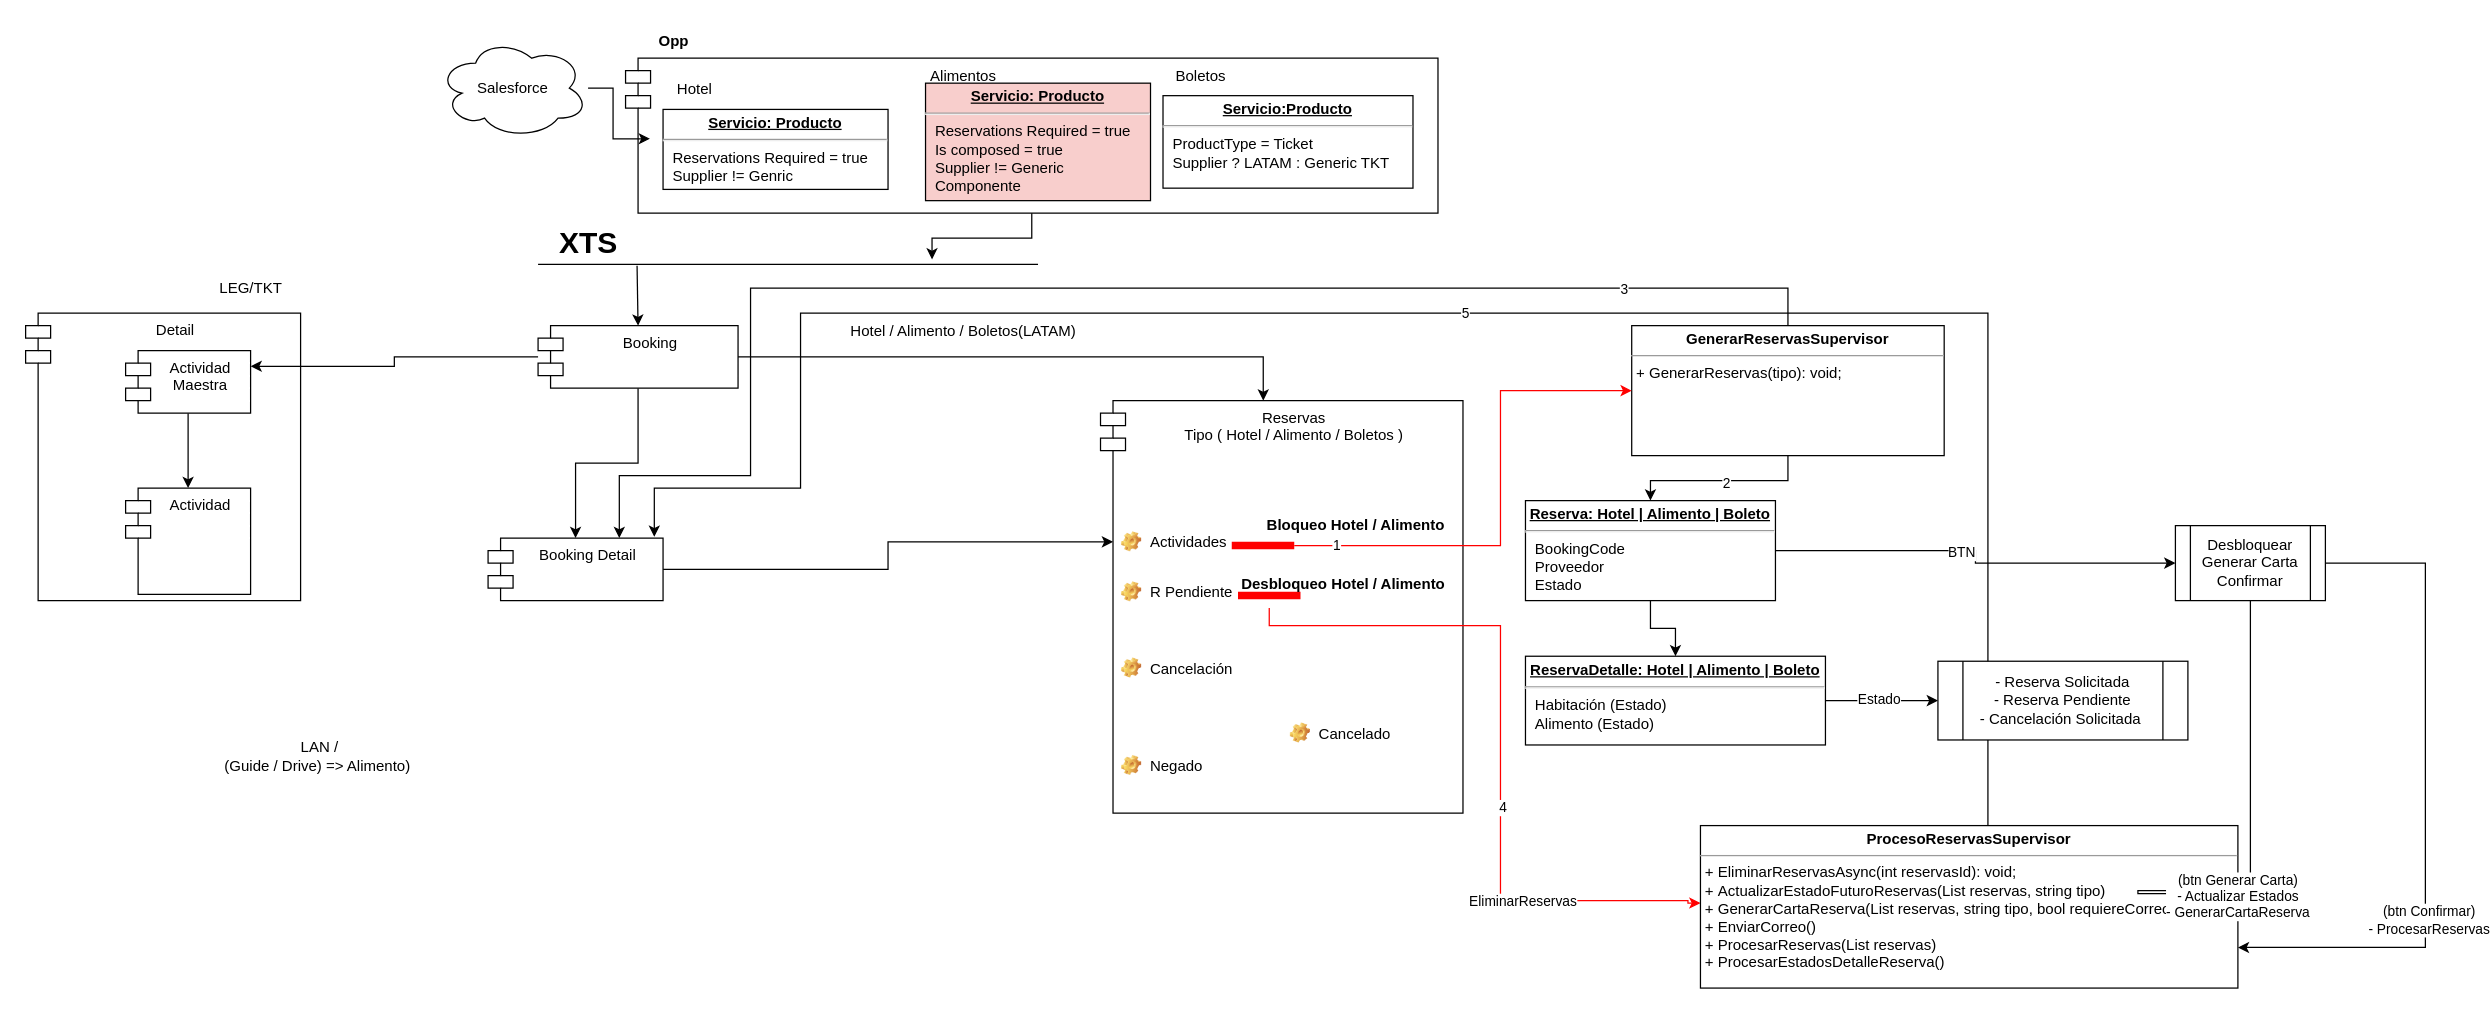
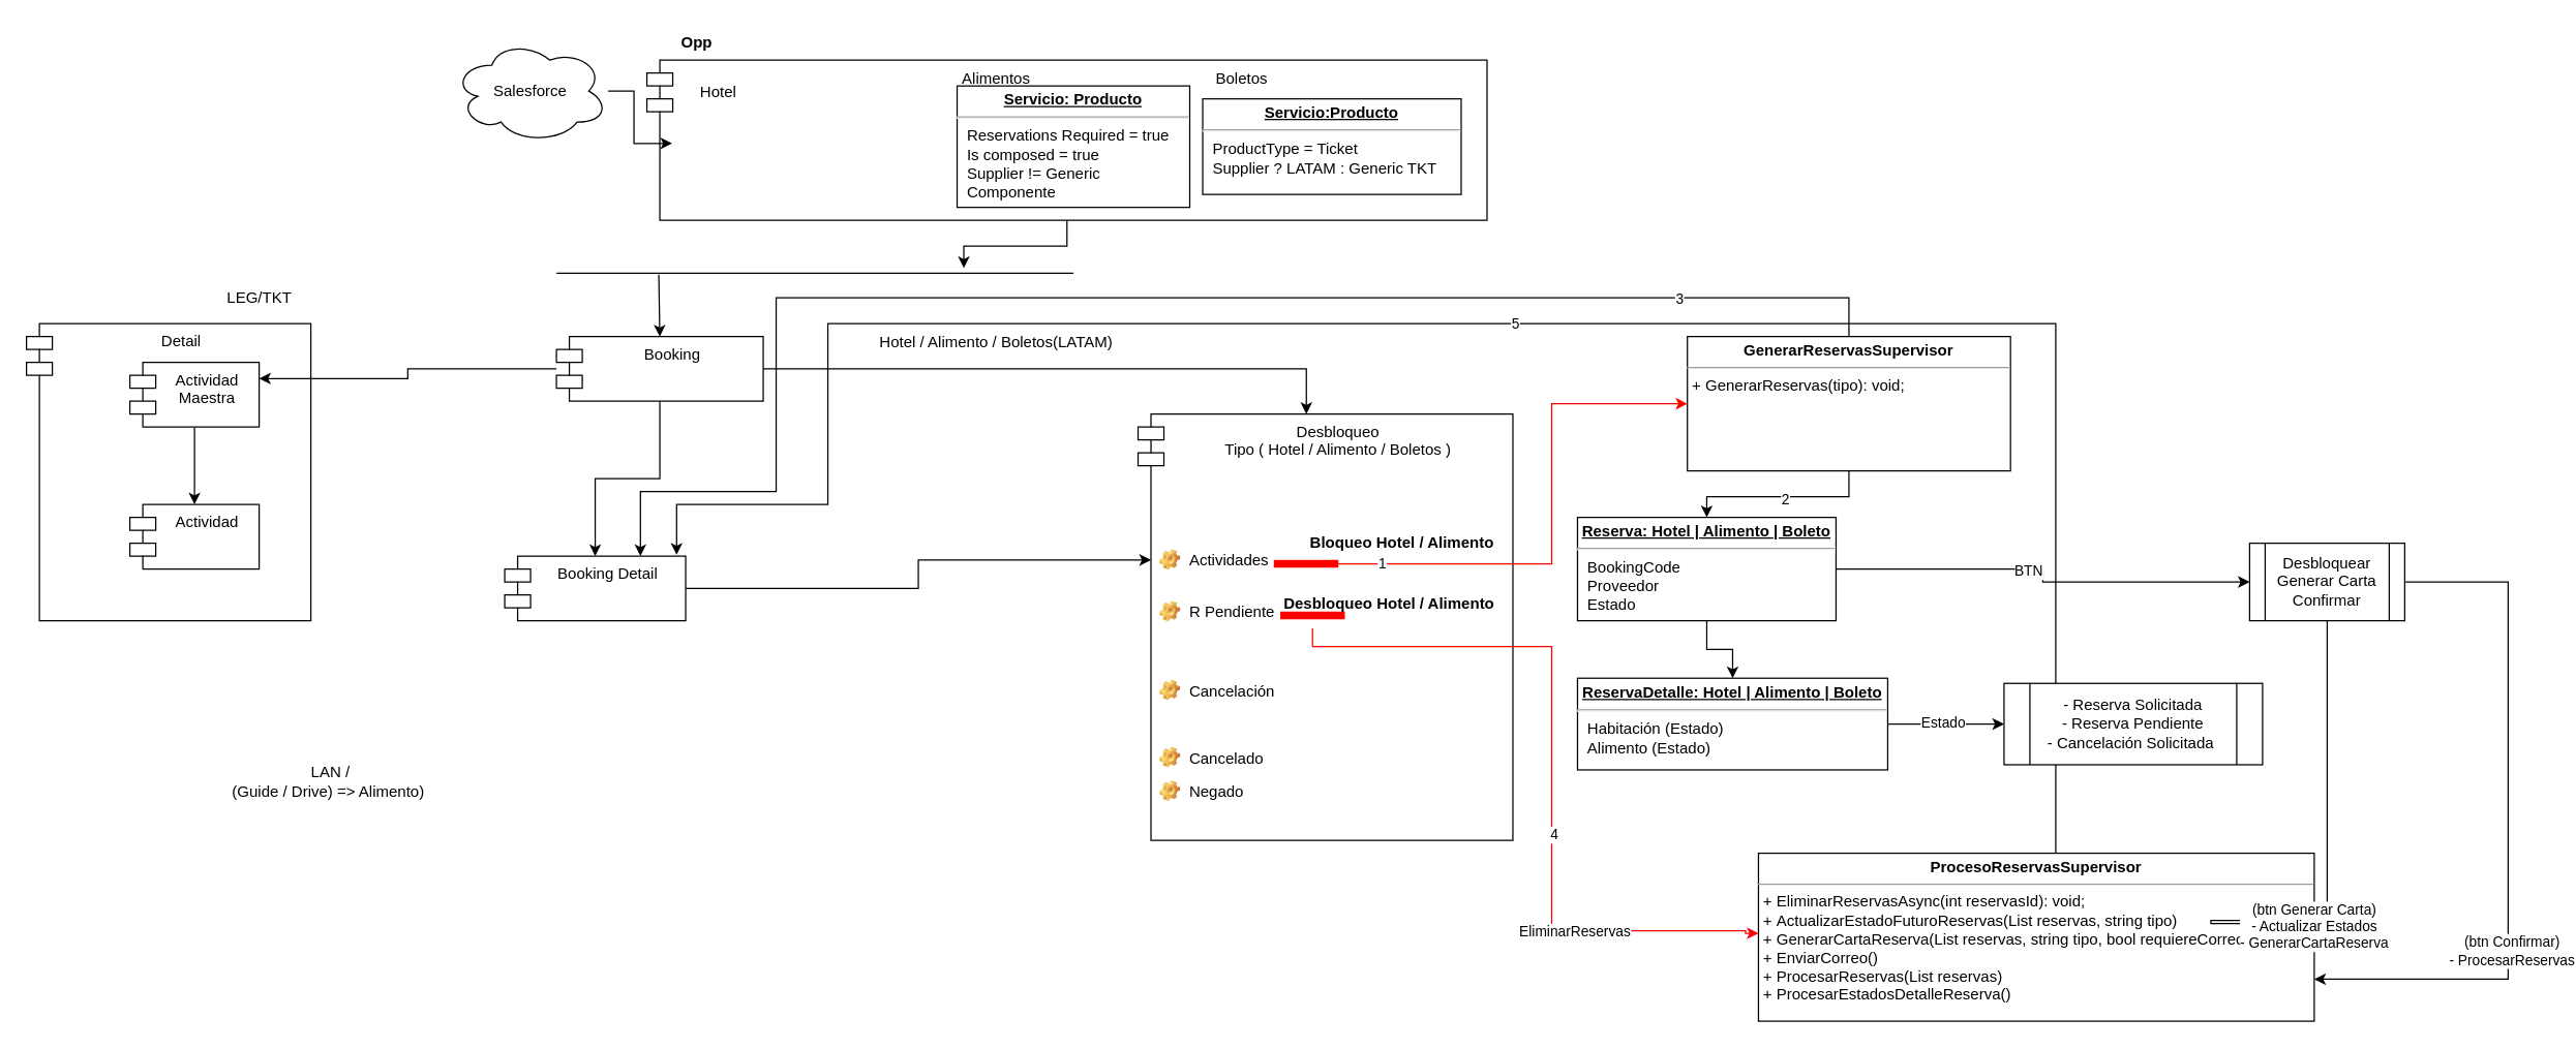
- <mxCell id="33" value="&lt;p style=&quot;margin:0px;margin-top:4px;text-align:center;text-decoration:underline;&quot;&gt;&lt;b&gt;Servicio: Producto&lt;/b&gt;&lt;/p&gt;&lt;hr&gt;&lt;p style=&quot;margin:0px;margin-left:8px;&quot;&gt;Reservations Required = true&lt;br&gt;&lt;/p&gt;&lt;p style=&quot;margin:0px;margin-left:8px;&quot;&gt;Is composed = true&lt;/p&gt;&lt;p style=&quot;margin:0px;margin-left:8px;&quot;&gt;Supplier != Generic&lt;/p&gt;&lt;p style=&quot;margin:0px;margin-left:8px;&quot;&gt;Componente&lt;/p&gt;" style="verticalAlign=top;align=left;overflow=fill;html=1;whiteSpace=wrap;fillColor=#f8cecc;" parent="1" vertex="1"><mxGeometry x="740" y="66" width="180" height="94" as="geometry" /></mxCell>
+ <mxCell id="33" value="&lt;p style=&quot;margin:0px;margin-top:4px;text-align:center;text-decoration:underline;&quot;&gt;&lt;b&gt;Servicio: Producto&lt;/b&gt;&lt;/p&gt;&lt;hr&gt;&lt;p style=&quot;margin:0px;margin-left:8px;&quot;&gt;Reservations Required = true&lt;br&gt;&lt;/p&gt;&lt;p style=&quot;margin:0px;margin-left:8px;&quot;&gt;Is composed = true&lt;/p&gt;&lt;p style=&quot;margin:0px;margin-left:8px;&quot;&gt;Supplier != Generic&lt;/p&gt;&lt;p style=&quot;margin:0px;margin-left:8px;&quot;&gt;Componente&lt;/p&gt;" style="verticalAlign=top;align=left;overflow=fill;html=1;whiteSpace=wrap;" parent="1" vertex="1"><mxGeometry x="740" y="66" width="180" height="94" as="geometry" /></mxCell>
- <mxCell id="32" value="&lt;p style=&quot;margin:0px;margin-top:4px;text-align:center;text-decoration:underline;&quot;&gt;&lt;b&gt;Servicio: Producto&lt;/b&gt;&lt;/p&gt;&lt;hr&gt;&lt;p style=&quot;margin:0px;margin-left:8px;&quot;&gt;Reservations Required = true&lt;br&gt;&lt;/p&gt;&lt;p style=&quot;margin:0px;margin-left:8px;&quot;&gt;Supplier != Genric&lt;/p&gt;" style="verticalAlign=top;align=left;overflow=fill;html=1;whiteSpace=wrap;" parent="1" vertex="1"><mxGeometry x="530" y="87" width="180" height="64" as="geometry" /></mxCell>
- <mxCell id="8" value="XTS" style="text;align=center;fontStyle=1;verticalAlign=middle;spacingLeft=3;spacingRight=3;strokeColor=none;rotatable=0;points=[[0,0.5],[1,0.5]];portConstraint=eastwest;html=1;fontSize=24;" parent="1" vertex="1"><mxGeometry x="430" y="181" width="80" height="26" as="geometry" /></mxCell>
- <mxCell id="13" value="Reservas&lt;br&gt;Tipo ( Hotel / Alimento / Boletos )" style="shape=module;align=left;spacingLeft=20;align=center;verticalAlign=top;whiteSpace=wrap;html=1;" parent="1" vertex="1"><mxGeometry x="880" y="320" width="290" height="330" as="geometry" /></mxCell>
+ <mxCell id="13" value="Desbloqueo&lt;br&gt;Tipo ( Hotel / Alimento / Boletos )" style="shape=module;align=left;spacingLeft=20;align=center;verticalAlign=top;whiteSpace=wrap;html=1;" parent="1" vertex="1"><mxGeometry x="880" y="320" width="290" height="330" as="geometry" /></mxCell>
- <mxCell id="21" value="Actividad" style="shape=module;align=left;spacingLeft=20;align=center;verticalAlign=top;whiteSpace=wrap;html=1;" parent="1" vertex="1"><mxGeometry x="100" y="390" width="100" height="85" as="geometry" /></mxCell>
+ <mxCell id="21" value="Actividad" style="shape=module;align=left;spacingLeft=20;align=center;verticalAlign=top;whiteSpace=wrap;html=1;" parent="1" vertex="1"><mxGeometry x="100" y="390" width="100" height="50" as="geometry" /></mxCell>
- <mxCell id="46" value="Cancelado" style="label;fontStyle=0;strokeColor=none;fillColor=none;align=left;verticalAlign=top;overflow=hidden;spacingLeft=28;spacingRight=4;rotatable=0;points=[[0,0.5],[1,0.5]];portConstraint=eastwest;imageWidth=16;imageHeight=16;whiteSpace=wrap;html=1;image=img/clipart/Gear_128x128.png" vertex="1" parent="1"><mxGeometry x="1025" y="573" width="105" height="26" as="geometry" /></mxCell>
+ <mxCell id="46" value="Cancelado" style="label;fontStyle=0;strokeColor=none;fillColor=none;align=left;verticalAlign=top;overflow=hidden;spacingLeft=28;spacingRight=4;rotatable=0;points=[[0,0.5],[1,0.5]];portConstraint=eastwest;imageWidth=16;imageHeight=16;whiteSpace=wrap;html=1;image=img/clipart/Gear_128x128.png" vertex="1" parent="1"><mxGeometry x="890" y="573" width="105" height="26" as="geometry" /></mxCell>
